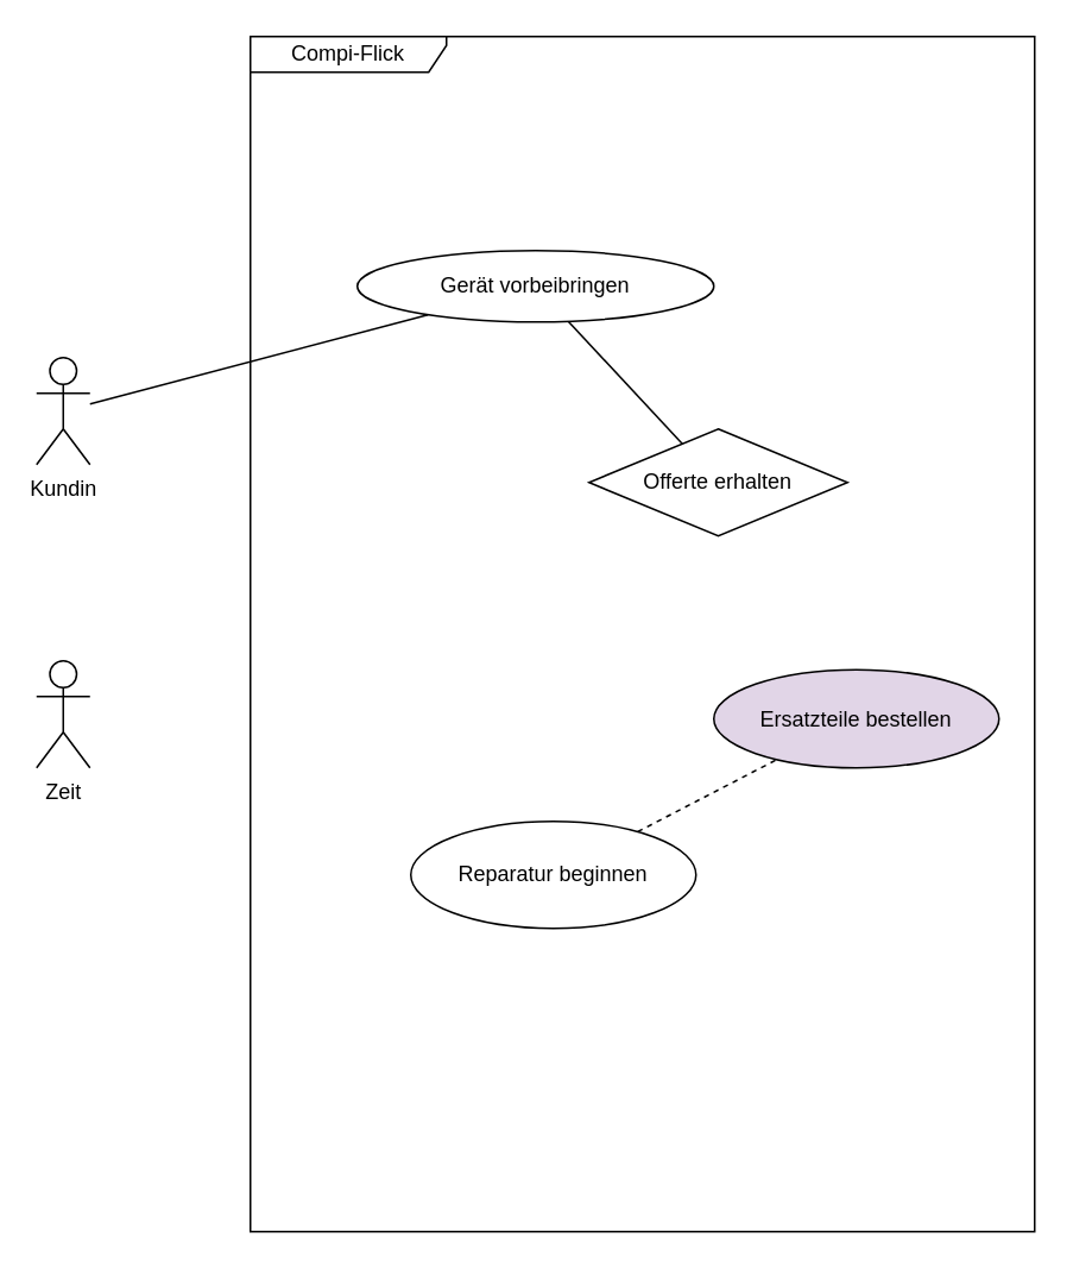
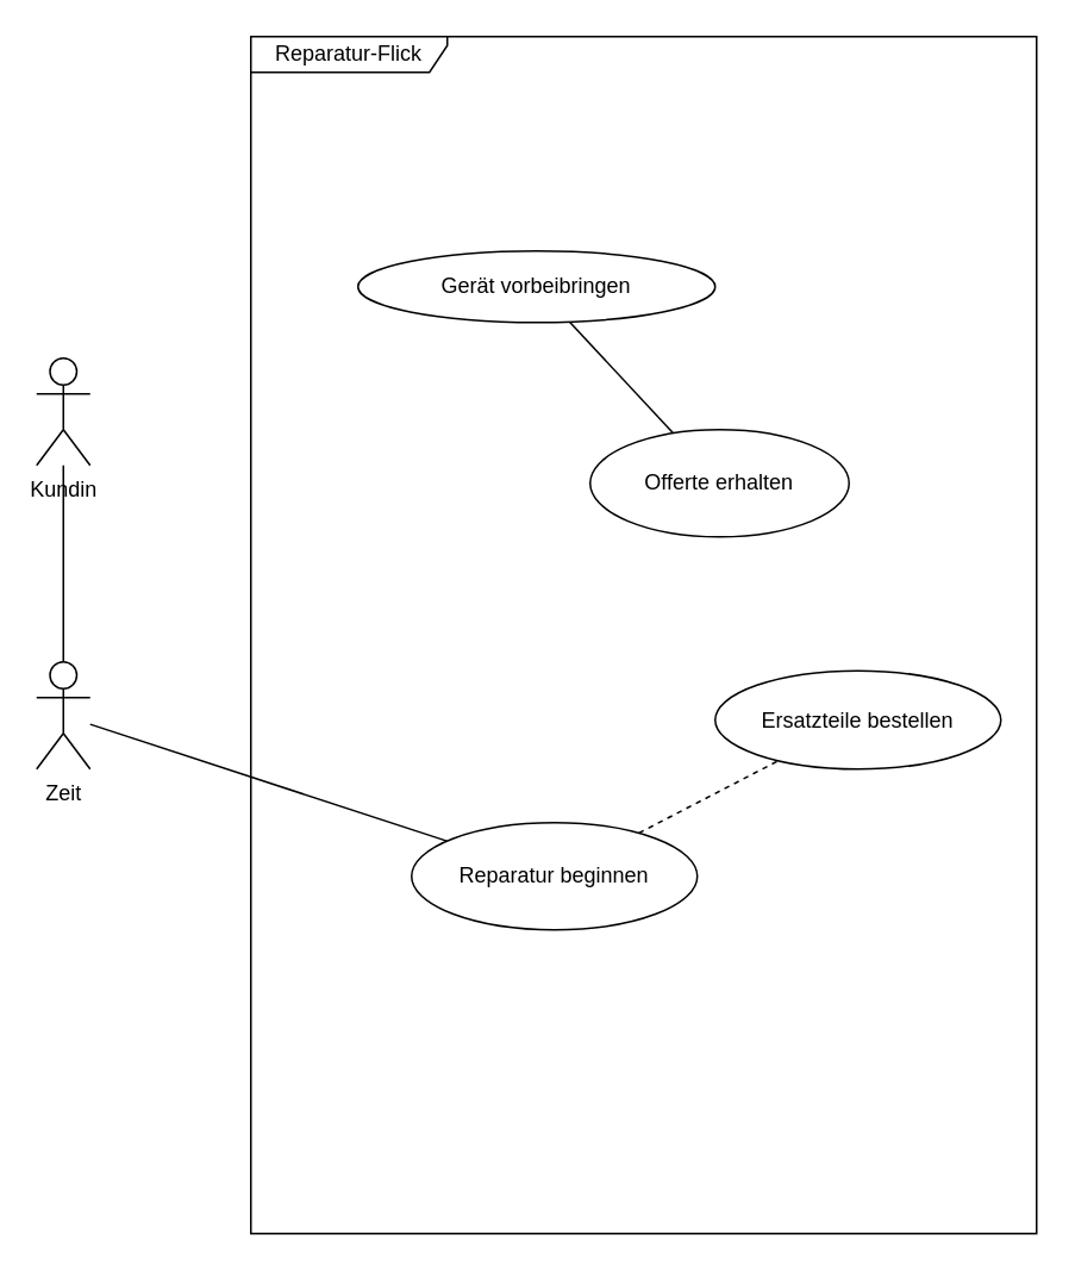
- <mxCell id="2" value="Compi-Flick" style="shape=umlFrame;whiteSpace=wrap;html=1;width=110;height=20;" vertex="1" parent="1"><mxGeometry x="140" y="20" width="440" height="670" as="geometry" /></mxCell>
+ <mxCell id="2" value="Reparatur-Flick" style="shape=umlFrame;whiteSpace=wrap;html=1;width=110;height=20;" vertex="1" parent="1"><mxGeometry x="140" y="20" width="440" height="670" as="geometry" /></mxCell>
- <mxCell id="6" style="edgeStyle=none;rounded=0;orthogonalLoop=1;jettySize=auto;html=1;endArrow=none;endFill=0;" edge="1" parent="1" source="7" target="4"><mxGeometry relative="1" as="geometry" /></mxCell>
+ <mxCell id="6" style="edgeStyle=none;rounded=0;orthogonalLoop=1;jettySize=auto;html=1;endArrow=none;endFill=0;" edge="1" parent="1" source="7" target="9"><mxGeometry relative="1" as="geometry" /></mxCell>
- <mxCell id="5" value="Offerte erhalten" style="rhombus;whiteSpace=wrap;html=1;" vertex="1" parent="1"><mxGeometry x="330" y="240" width="145" height="60" as="geometry" /></mxCell>
+ <mxCell id="5" value="Offerte erhalten" style="ellipse;whiteSpace=wrap;html=1;" vertex="1" parent="1"><mxGeometry x="330" y="240" width="145" height="60" as="geometry" /></mxCell>
- <mxCell id="12" value="Ersatzteile bestellen" style="ellipse;whiteSpace=wrap;html=1;fillColor=#e1d5e7;" vertex="1" parent="1"><mxGeometry x="400" y="375" width="160" height="55" as="geometry" /></mxCell>
+ <mxCell id="12" value="Ersatzteile bestellen" style="ellipse;whiteSpace=wrap;html=1;" vertex="1" parent="1"><mxGeometry x="400" y="375" width="160" height="55" as="geometry" /></mxCell>
+ <mxCell id="8" style="edgeStyle=none;rounded=0;orthogonalLoop=1;jettySize=auto;html=1;endArrow=none;endFill=0;" edge="1" parent="1" source="9" target="11"><mxGeometry relative="1" as="geometry" /></mxCell>
